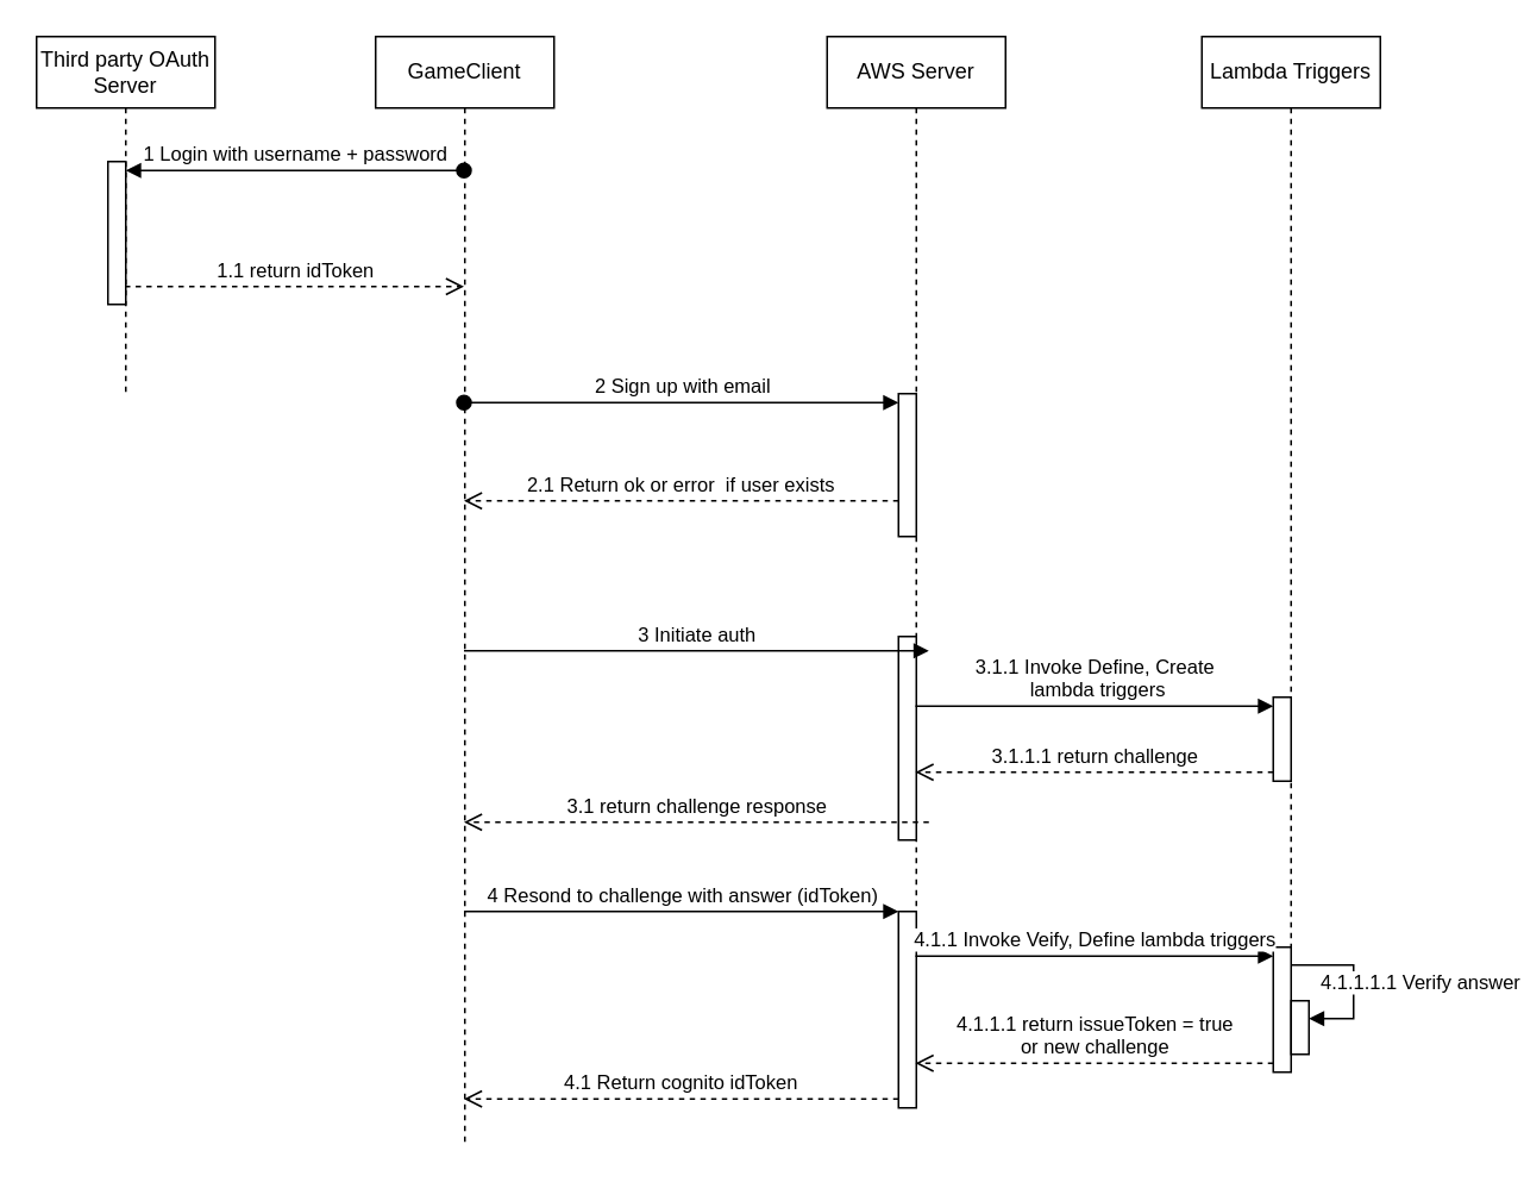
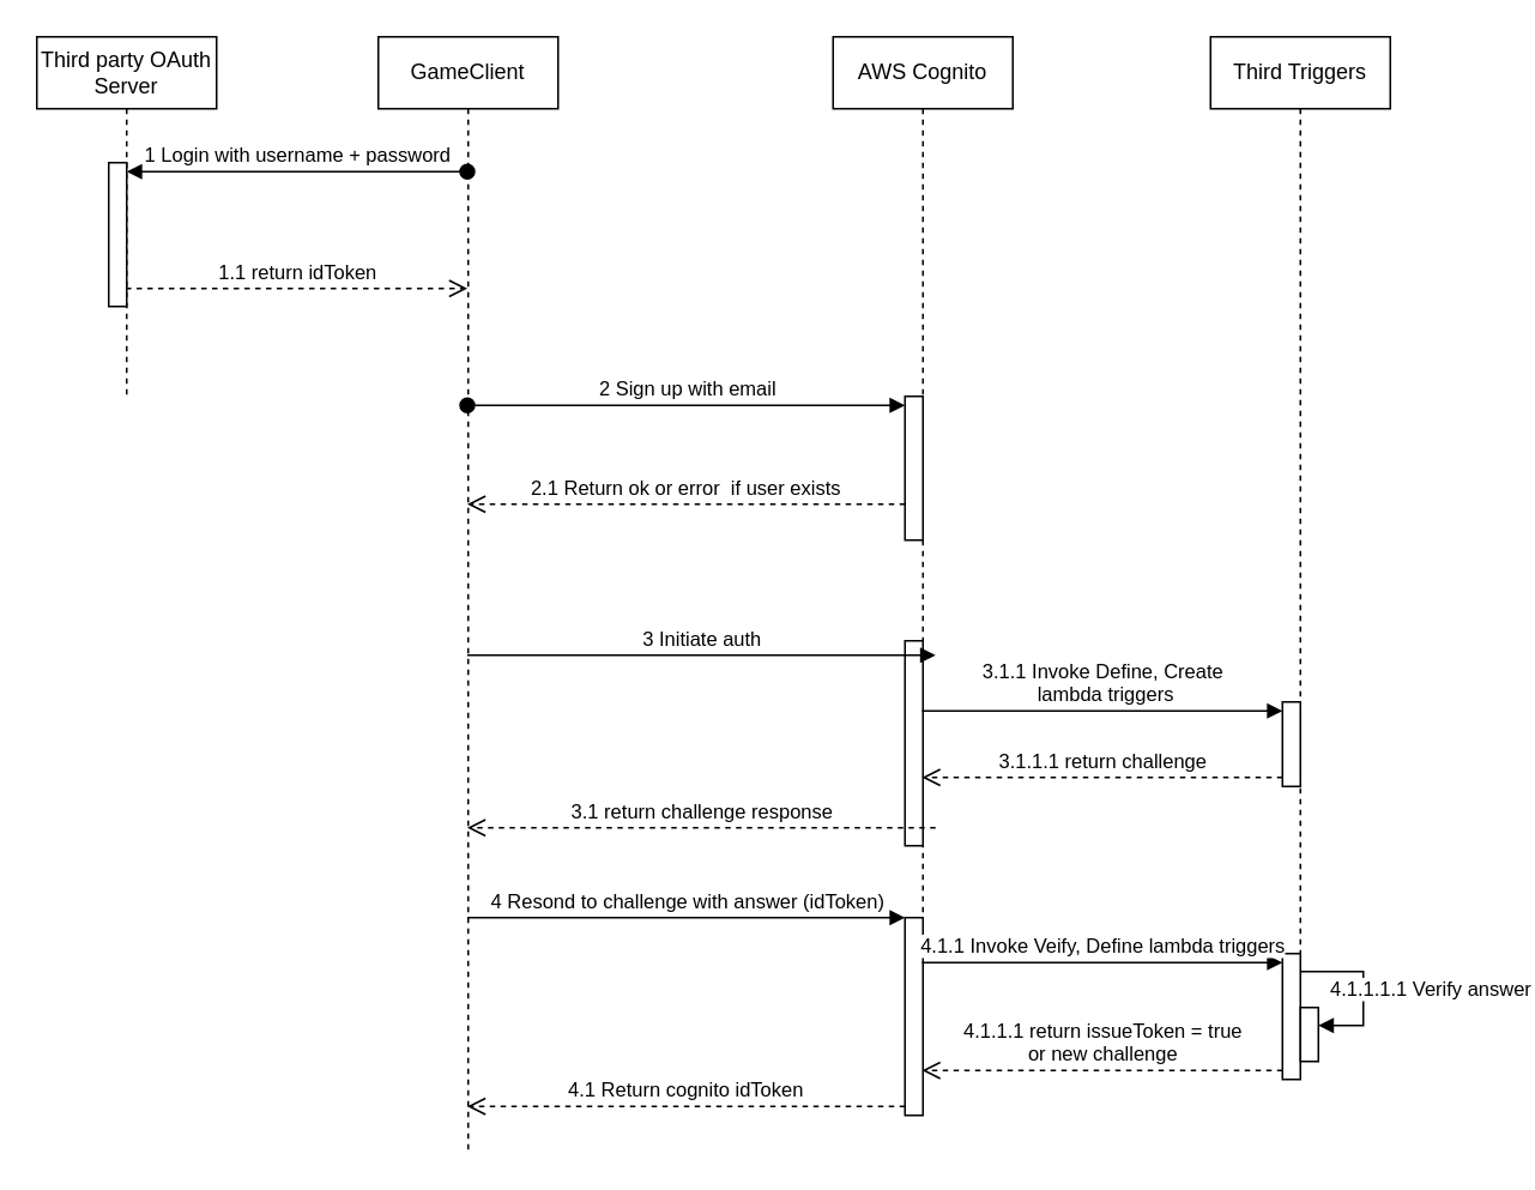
- <mxCell id="7" value="AWS Server" style="shape=umlLifeline;perimeter=lifelinePerimeter;whiteSpace=wrap;html=1;container=1;dropTarget=0;collapsible=0;recursiveResize=0;outlineConnect=0;portConstraint=eastwest;newEdgeStyle={&quot;curved&quot;:0,&quot;rounded&quot;:0};" vertex="1" parent="1"><mxGeometry x="463" y="20" width="100" height="600" as="geometry" /></mxCell>
+ <mxCell id="7" value="AWS Cognito" style="shape=umlLifeline;perimeter=lifelinePerimeter;whiteSpace=wrap;html=1;container=1;dropTarget=0;collapsible=0;recursiveResize=0;outlineConnect=0;portConstraint=eastwest;newEdgeStyle={&quot;curved&quot;:0,&quot;rounded&quot;:0};" vertex="1" parent="1"><mxGeometry x="463" y="20" width="100" height="600" as="geometry" /></mxCell>
- <mxCell id="17" value="Lambda Triggers" style="shape=umlLifeline;perimeter=lifelinePerimeter;whiteSpace=wrap;html=1;container=1;dropTarget=0;collapsible=0;recursiveResize=0;outlineConnect=0;portConstraint=eastwest;newEdgeStyle={&quot;curved&quot;:0,&quot;rounded&quot;:0};" vertex="1" parent="1"><mxGeometry x="673" y="20" width="100" height="580" as="geometry" /></mxCell>
+ <mxCell id="17" value="Third Triggers" style="shape=umlLifeline;perimeter=lifelinePerimeter;whiteSpace=wrap;html=1;container=1;dropTarget=0;collapsible=0;recursiveResize=0;outlineConnect=0;portConstraint=eastwest;newEdgeStyle={&quot;curved&quot;:0,&quot;rounded&quot;:0};" vertex="1" parent="1"><mxGeometry x="673" y="20" width="100" height="580" as="geometry" /></mxCell>
